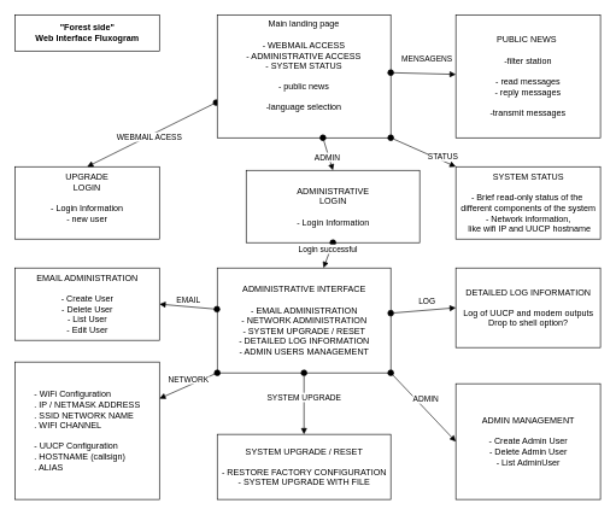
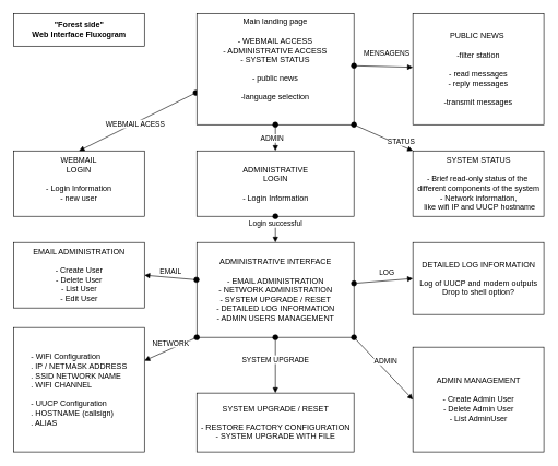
- <mxCell id="2" value="&lt;div&gt;UPGRADE&lt;/div&gt;&lt;div&gt;LOGIN&lt;br&gt;&lt;/div&gt;&lt;div&gt;&lt;br&gt;&lt;/div&gt;&lt;div&gt;- Login Information&lt;/div&gt;&lt;div&gt;&lt;div&gt;- new user&lt;/div&gt;&lt;div&gt;&lt;br&gt;&lt;/div&gt;&lt;/div&gt;" style="rounded=0;whiteSpace=wrap;html=1;" parent="1" vertex="1"><mxGeometry x="20" y="230" width="200" height="100" as="geometry" /></mxCell>
+ <mxCell id="2" value="&lt;div&gt;WEBMAIL&lt;/div&gt;&lt;div&gt;LOGIN&lt;br&gt;&lt;/div&gt;&lt;div&gt;&lt;br&gt;&lt;/div&gt;&lt;div&gt;- Login Information&lt;/div&gt;&lt;div&gt;&lt;div&gt;- new user&lt;/div&gt;&lt;div&gt;&lt;br&gt;&lt;/div&gt;&lt;/div&gt;" style="rounded=0;whiteSpace=wrap;html=1;" parent="1" vertex="1"><mxGeometry x="20" y="230" width="200" height="100" as="geometry" /></mxCell>
- <mxCell id="6" value="&lt;div&gt;ADMINISTRATIVE&lt;/div&gt;&lt;div&gt;LOGIN&lt;/div&gt;&lt;div&gt;&lt;br&gt;&lt;/div&gt;&lt;div&gt;- Login Information&lt;br&gt;&lt;/div&gt;" style="html=1;" parent="1" vertex="1"><mxGeometry x="340" y="235" width="240" height="100" as="geometry" /></mxCell>
+ <mxCell id="6" value="&lt;div&gt;ADMINISTRATIVE&lt;/div&gt;&lt;div&gt;LOGIN&lt;/div&gt;&lt;div&gt;&lt;br&gt;&lt;/div&gt;&lt;div&gt;- Login Information&lt;br&gt;&lt;/div&gt;" style="html=1;" parent="1" vertex="1"><mxGeometry x="300" y="230" width="240" height="100" as="geometry" /></mxCell>
